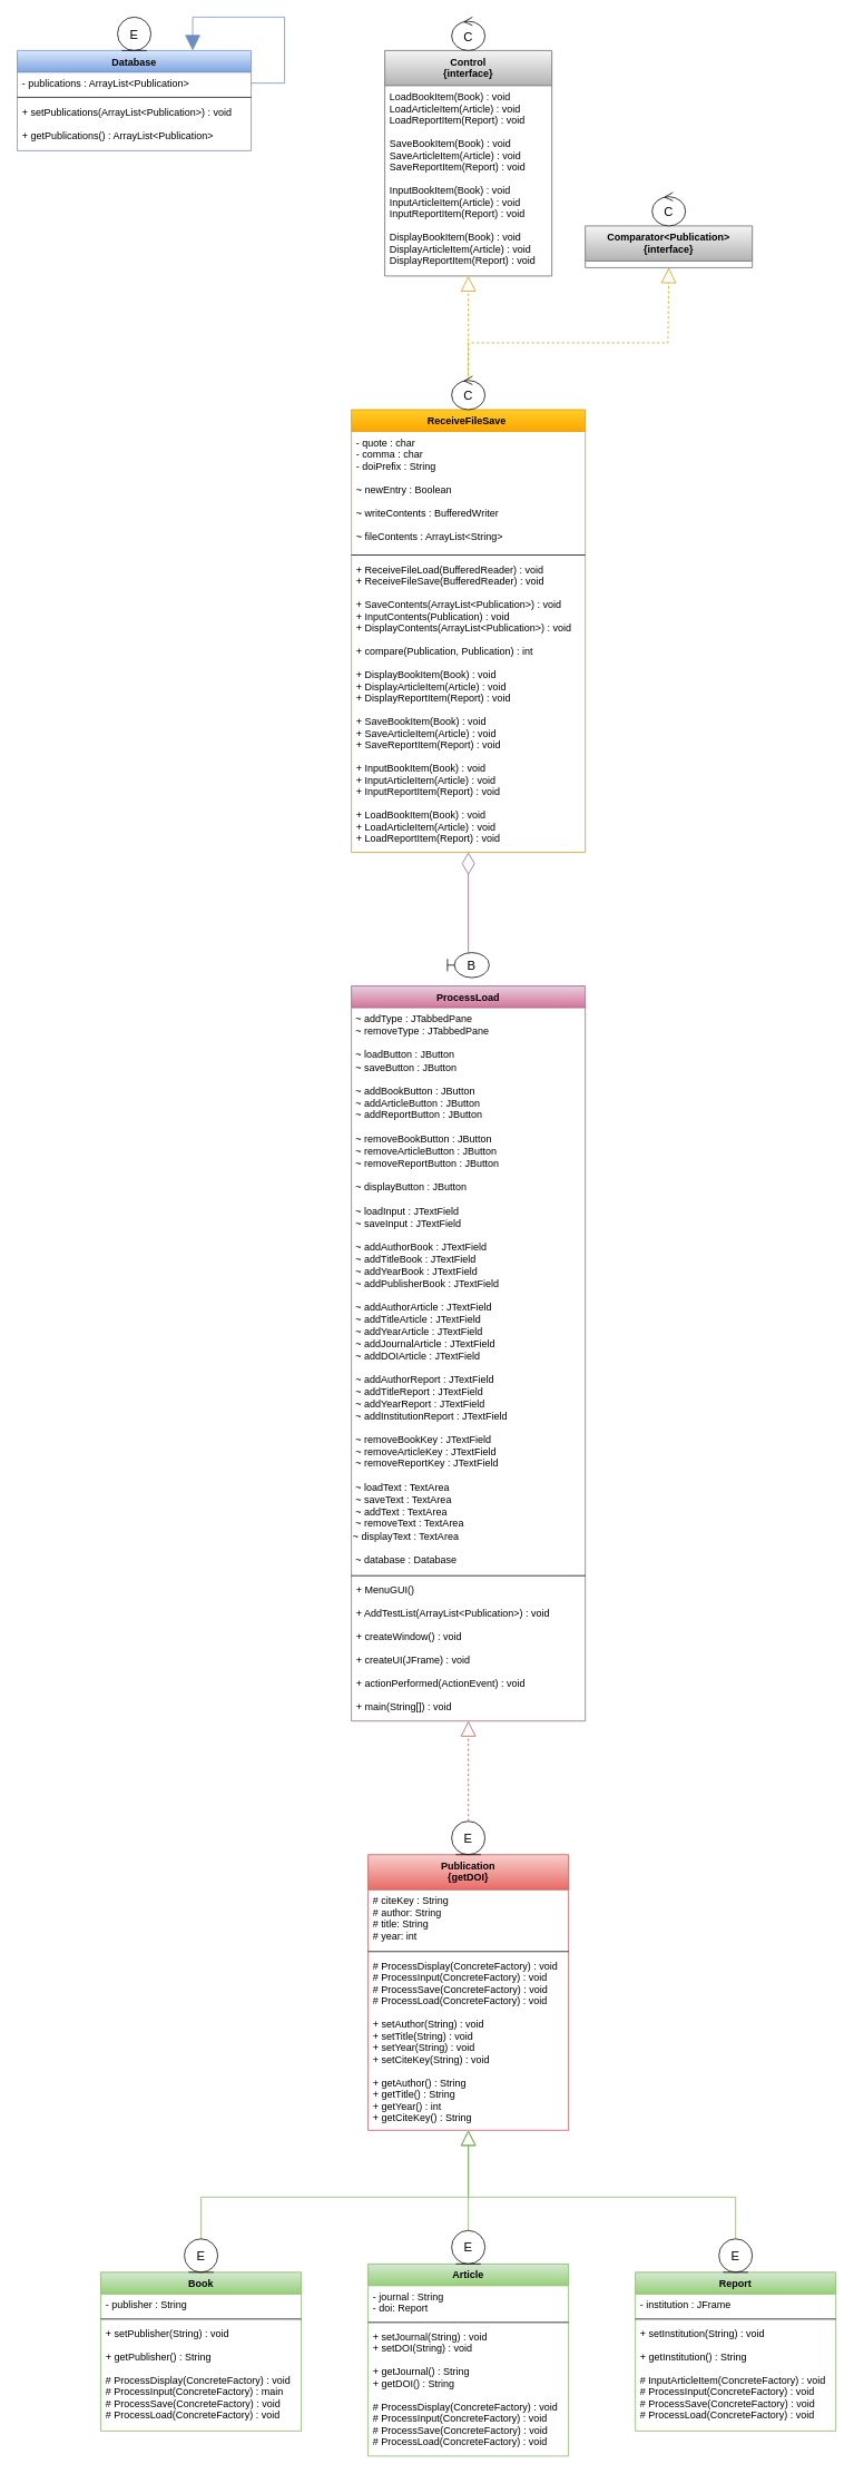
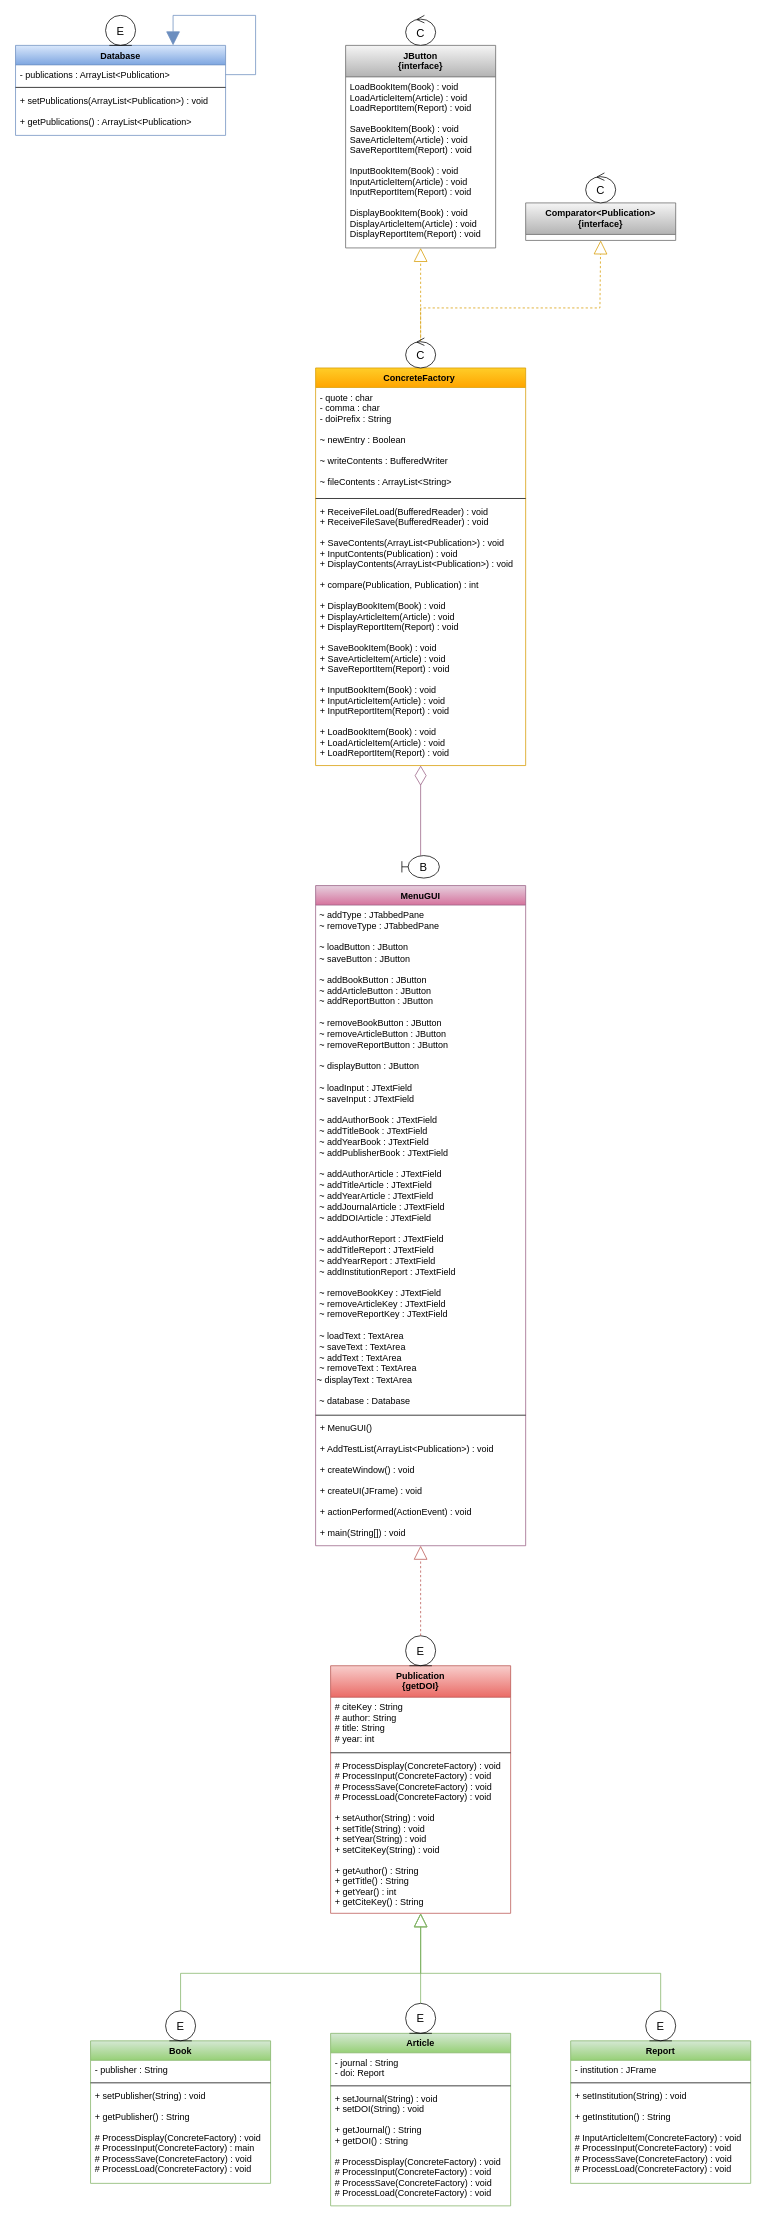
- <mxCell id="26" value="Control&#10;{interface}" style="swimlane;fontStyle=1;align=center;verticalAlign=top;childLayout=stackLayout;horizontal=1;startSize=42;horizontalStack=0;resizeParent=1;resizeParentMax=0;resizeLast=0;collapsible=1;marginBottom=0;fillColor=#f5f5f5;gradientColor=#b3b3b3;strokeColor=#666666;" parent="25" vertex="1"><mxGeometry x="40" y="40" width="200" height="270" as="geometry"><mxRectangle x="440" y="480" width="100" height="30" as="alternateBounds" /></mxGeometry></mxCell>
+ <mxCell id="26" value="JButton&#10;{interface}" style="swimlane;fontStyle=1;align=center;verticalAlign=top;childLayout=stackLayout;horizontal=1;startSize=42;horizontalStack=0;resizeParent=1;resizeParentMax=0;resizeLast=0;collapsible=1;marginBottom=0;fillColor=#f5f5f5;gradientColor=#b3b3b3;strokeColor=#666666;" parent="25" vertex="1"><mxGeometry x="40" y="40" width="200" height="270" as="geometry"><mxRectangle x="440" y="480" width="100" height="30" as="alternateBounds" /></mxGeometry></mxCell>
- <mxCell id="28" value="ReceiveFileSave " style="swimlane;fontStyle=1;align=center;verticalAlign=top;childLayout=stackLayout;horizontal=1;startSize=26;horizontalStack=0;resizeParent=1;resizeParentMax=0;resizeLast=0;collapsible=1;marginBottom=0;fillColor=#ffcd28;gradientColor=#ffa500;strokeColor=#d79b00;" parent="25" vertex="1"><mxGeometry y="470" width="280" height="530" as="geometry" /></mxCell>
+ <mxCell id="28" value="ConcreteFactory " style="swimlane;fontStyle=1;align=center;verticalAlign=top;childLayout=stackLayout;horizontal=1;startSize=26;horizontalStack=0;resizeParent=1;resizeParentMax=0;resizeLast=0;collapsible=1;marginBottom=0;fillColor=#ffcd28;gradientColor=#ffa500;strokeColor=#d79b00;" parent="25" vertex="1"><mxGeometry y="470" width="280" height="530" as="geometry" /></mxCell>
- <mxCell id="46" value="ProcessLoad" style="swimlane;fontStyle=1;align=center;verticalAlign=top;childLayout=stackLayout;horizontal=1;startSize=26;horizontalStack=0;resizeParent=1;resizeParentMax=0;resizeLast=0;collapsible=1;marginBottom=0;fillColor=#e6d0de;gradientColor=#d5739d;strokeColor=#996185;" parent="1" vertex="1"><mxGeometry x="420" y="1180" width="280" height="880" as="geometry" /></mxCell>
+ <mxCell id="46" value="MenuGUI" style="swimlane;fontStyle=1;align=center;verticalAlign=top;childLayout=stackLayout;horizontal=1;startSize=26;horizontalStack=0;resizeParent=1;resizeParentMax=0;resizeLast=0;collapsible=1;marginBottom=0;fillColor=#e6d0de;gradientColor=#d5739d;strokeColor=#996185;" parent="1" vertex="1"><mxGeometry x="420" y="1180" width="280" height="880" as="geometry" /></mxCell>
